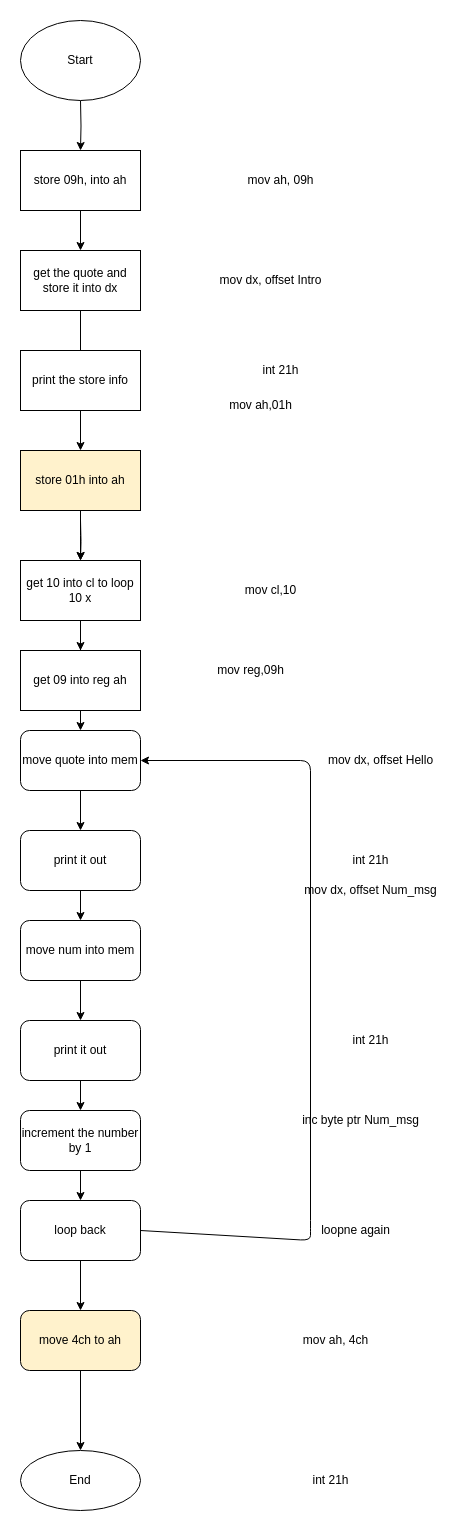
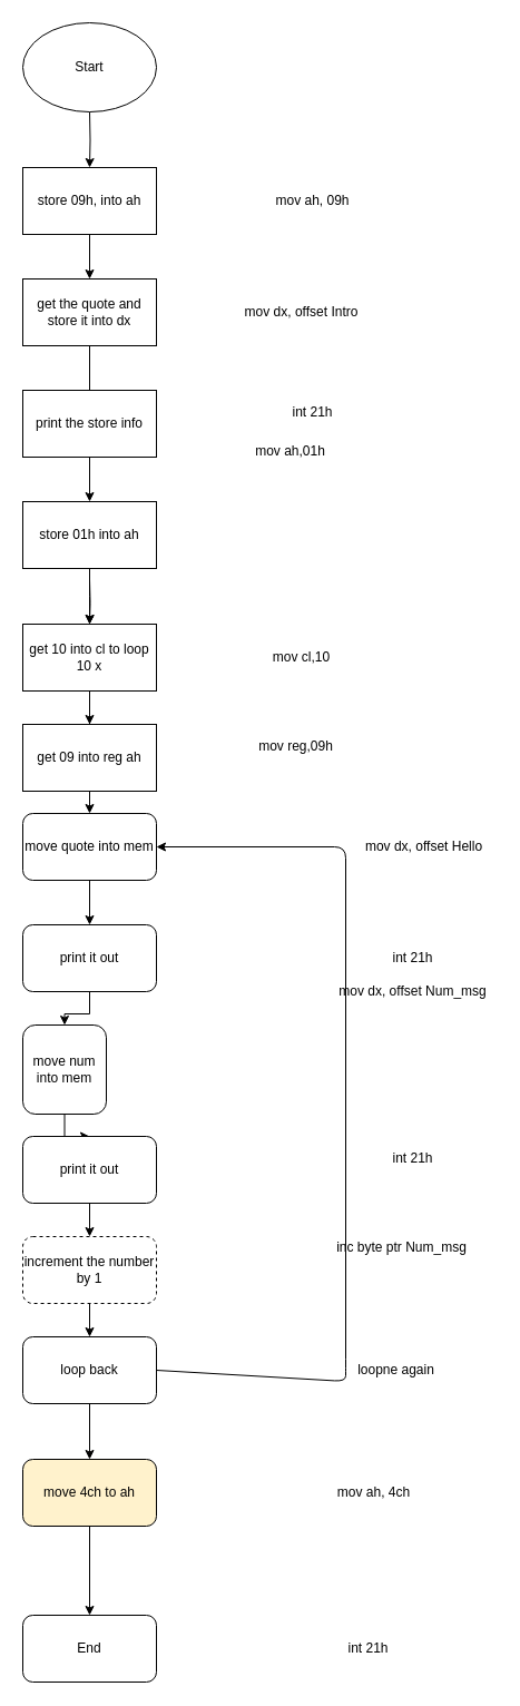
- <mxCell id="34" value="store 01h into ah" style="whiteSpace=wrap;html=1;rounded=0;fillColor=#fff2cc;" vertex="1" parent="1"><mxGeometry x="20" y="450" width="120" height="60" as="geometry" /></mxCell>
+ <mxCell id="34" value="store 01h into ah" style="whiteSpace=wrap;html=1;rounded=0;" vertex="1" parent="1"><mxGeometry x="20" y="450" width="120" height="60" as="geometry" /></mxCell>
- <mxCell id="46" value="mov reg,09h" style="text;html=1;align=center;verticalAlign=middle;resizable=0;points=[];autosize=1;" vertex="1" parent="1"><mxGeometry x="210" y="660" width="80" height="20" as="geometry" /></mxCell>
+ <mxCell id="46" value="mov reg,09h" style="text;html=1;align=center;verticalAlign=middle;resizable=0;points=[];autosize=1;" vertex="1" parent="1"><mxGeometry x="225" y="660" width="80" height="20" as="geometry" /></mxCell>
- <mxCell id="9" value="move num into mem" style="rounded=1;whiteSpace=wrap;html=1;" parent="1" vertex="1"><mxGeometry x="20" y="920" width="120" height="60" as="geometry" /></mxCell>
+ <mxCell id="9" value="move num into mem" style="rounded=1;whiteSpace=wrap;html=1;" parent="1" vertex="1"><mxGeometry x="20" y="920" width="75" height="80" as="geometry" /></mxCell>
- <mxCell id="13" value="increment the number by 1" style="rounded=1;whiteSpace=wrap;html=1;" parent="1" vertex="1"><mxGeometry x="20" y="1110" width="120" height="60" as="geometry" /></mxCell>
+ <mxCell id="13" value="increment the number by 1" style="rounded=1;whiteSpace=wrap;html=1;dashed=1;" parent="1" vertex="1"><mxGeometry x="20" y="1110" width="120" height="60" as="geometry" /></mxCell>
- <mxCell id="18" value="End" style="ellipse;whiteSpace=wrap;html=1;" parent="1" vertex="1"><mxGeometry x="20" y="1450" width="120" height="60" as="geometry" /></mxCell>
+ <mxCell id="18" value="End" style="rounded=1;whiteSpace=wrap;html=1;" parent="1" vertex="1"><mxGeometry x="20" y="1450" width="120" height="60" as="geometry" /></mxCell>
